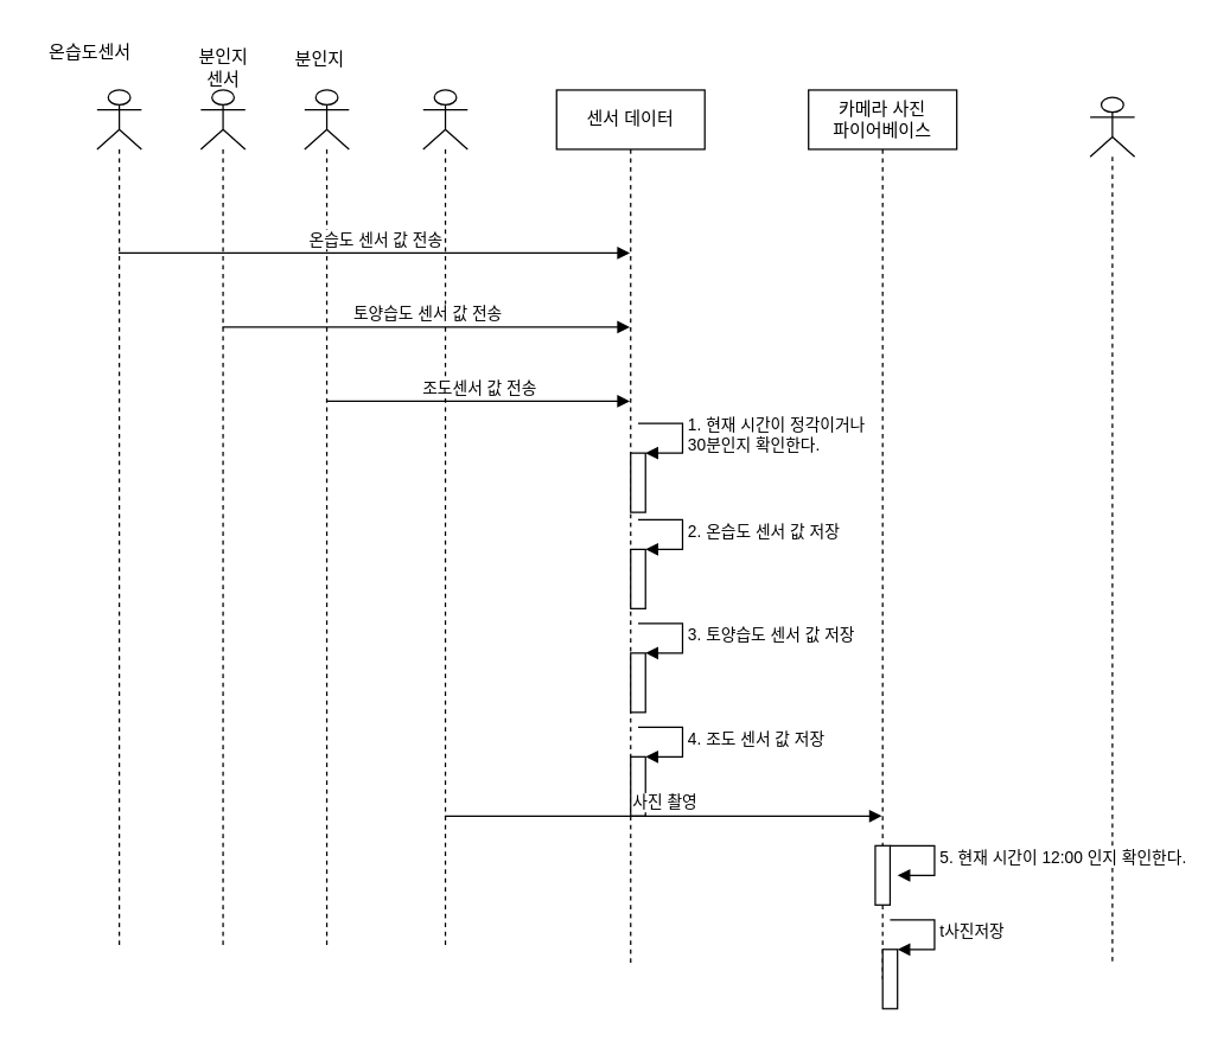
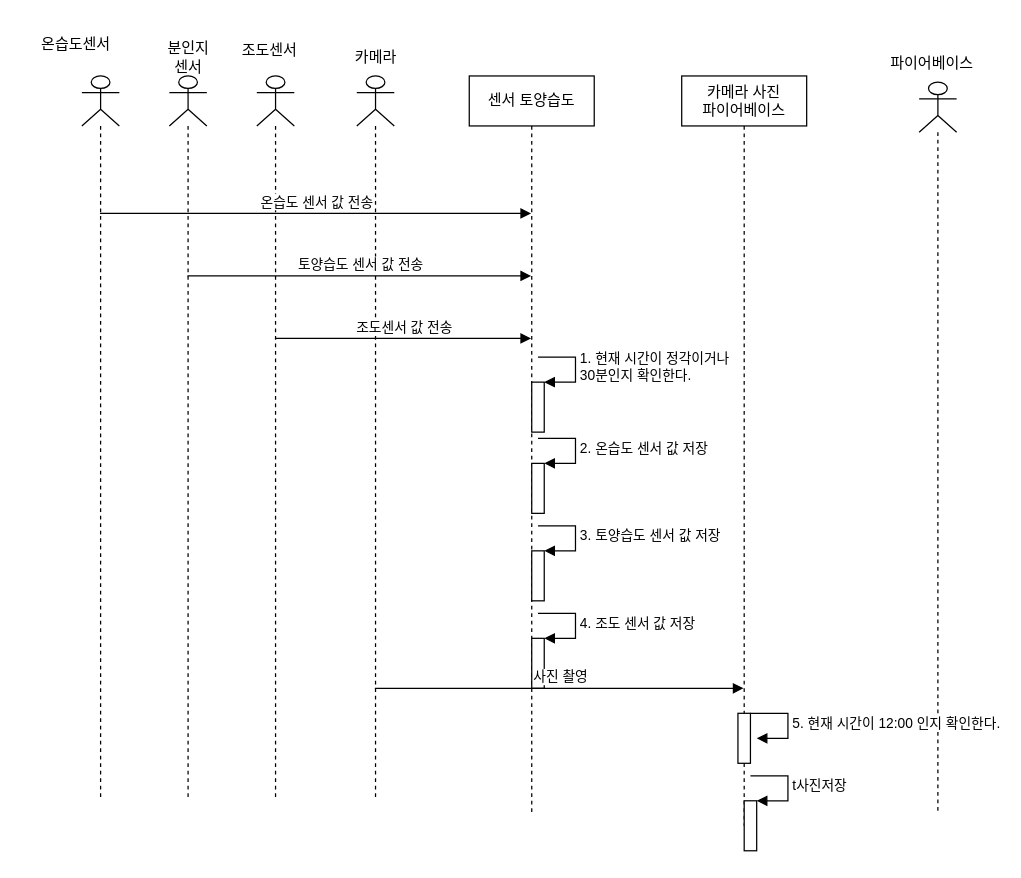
- <mxCell id="7" value="분인지" style="text;html=1;align=center;verticalAlign=middle;resizable=0;points=[];autosize=1;strokeColor=none;fillColor=none;" parent="1" vertex="1"><mxGeometry x="180" y="25" width="70" height="30" as="geometry" /></mxCell>
+ <mxCell id="7" value="조도센서" style="text;html=1;align=center;verticalAlign=middle;resizable=0;points=[];autosize=1;strokeColor=none;fillColor=none;" parent="1" vertex="1"><mxGeometry x="180" y="25" width="70" height="30" as="geometry" /></mxCell>
+ <mxCell id="6" value="카메라" style="text;html=1;align=center;verticalAlign=middle;resizable=0;points=[];autosize=1;strokeColor=none;fillColor=none;" parent="1" vertex="1"><mxGeometry x="270" y="30" width="60" height="30" as="geometry" /></mxCell>
+ <mxCell id="20" value="파이어베이스" style="text;html=1;align=center;verticalAlign=middle;resizable=0;points=[];autosize=1;strokeColor=none;fillColor=none;" parent="1" vertex="1"><mxGeometry x="695" y="35" width="100" height="30" as="geometry" /></mxCell>
- <mxCell id="10" value="센서 데이터" style="shape=umlLifeline;perimeter=lifelinePerimeter;whiteSpace=wrap;html=1;container=1;collapsible=0;recursiveResize=0;outlineConnect=0;" parent="1" vertex="1"><mxGeometry x="375" y="60" width="100" height="590" as="geometry" /></mxCell>
+ <mxCell id="10" value="센서 토양습도" style="shape=umlLifeline;perimeter=lifelinePerimeter;whiteSpace=wrap;html=1;container=1;collapsible=0;recursiveResize=0;outlineConnect=0;" parent="1" vertex="1"><mxGeometry x="375" y="60" width="100" height="590" as="geometry" /></mxCell>
